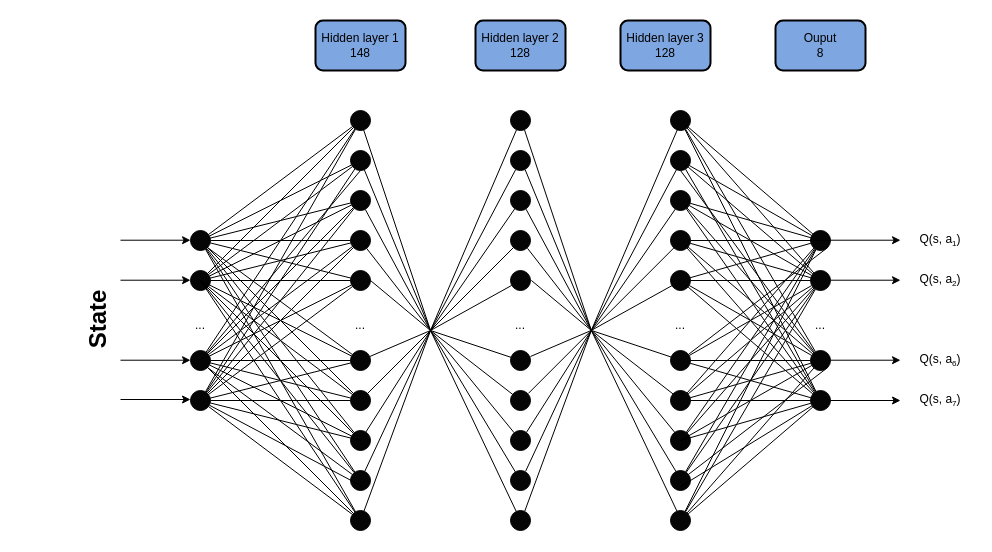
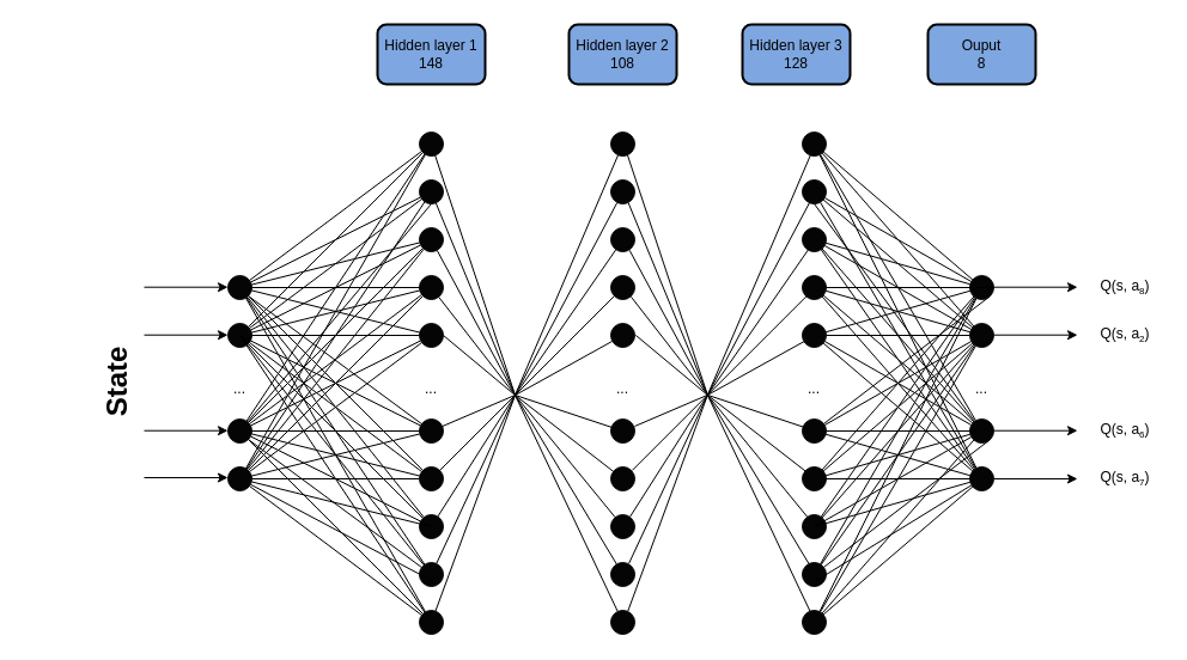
- <mxCell id="179" value="Hidden layer 2&lt;br&gt;128" style="text;html=1;strokeColor=default;fillColor=#7EA6E0;align=center;verticalAlign=middle;whiteSpace=wrap;rounded=1;glass=0;sketch=0;shadow=0;strokeWidth=2;perimeterSpacing=0;" vertex="1" parent="1"><mxGeometry x="475" y="20" width="90" height="50" as="geometry" /></mxCell>
+ <mxCell id="179" value="Hidden layer 2&lt;br&gt;108" style="text;html=1;strokeColor=default;fillColor=#7EA6E0;align=center;verticalAlign=middle;whiteSpace=wrap;rounded=1;glass=0;sketch=0;shadow=0;strokeWidth=2;perimeterSpacing=0;" vertex="1" parent="1"><mxGeometry x="475" y="20" width="90" height="50" as="geometry" /></mxCell>
- <mxCell id="174" value="&lt;font style=&quot;&quot;&gt;Q(s, a&lt;sub style=&quot;&quot;&gt;&lt;font style=&quot;font-size: 8px;&quot;&gt;1&lt;/font&gt;&lt;/sub&gt;)&lt;/font&gt;" style="text;html=1;strokeColor=none;fillColor=none;align=center;verticalAlign=middle;whiteSpace=wrap;rounded=0;" parent="1" vertex="1"><mxGeometry x="910" y="225" width="60" height="30" as="geometry" /></mxCell>
+ <mxCell id="174" value="&lt;font style=&quot;&quot;&gt;Q(s, a&lt;sub style=&quot;&quot;&gt;&lt;font style=&quot;font-size: 8px;&quot;&gt;8&lt;/font&gt;&lt;/sub&gt;)&lt;/font&gt;" style="text;html=1;strokeColor=none;fillColor=none;align=center;verticalAlign=middle;whiteSpace=wrap;rounded=0;" parent="1" vertex="1"><mxGeometry x="910" y="225" width="60" height="30" as="geometry" /></mxCell>
